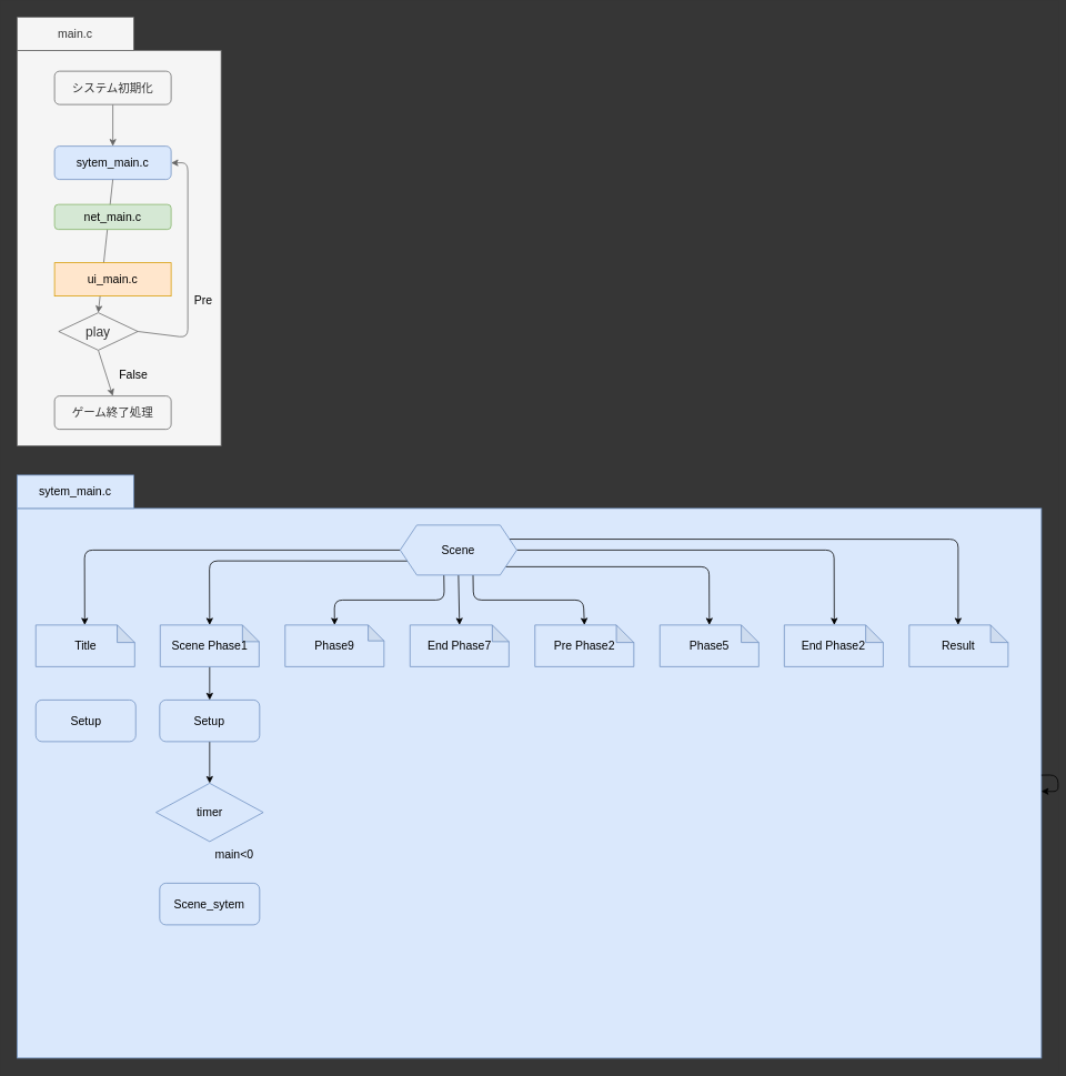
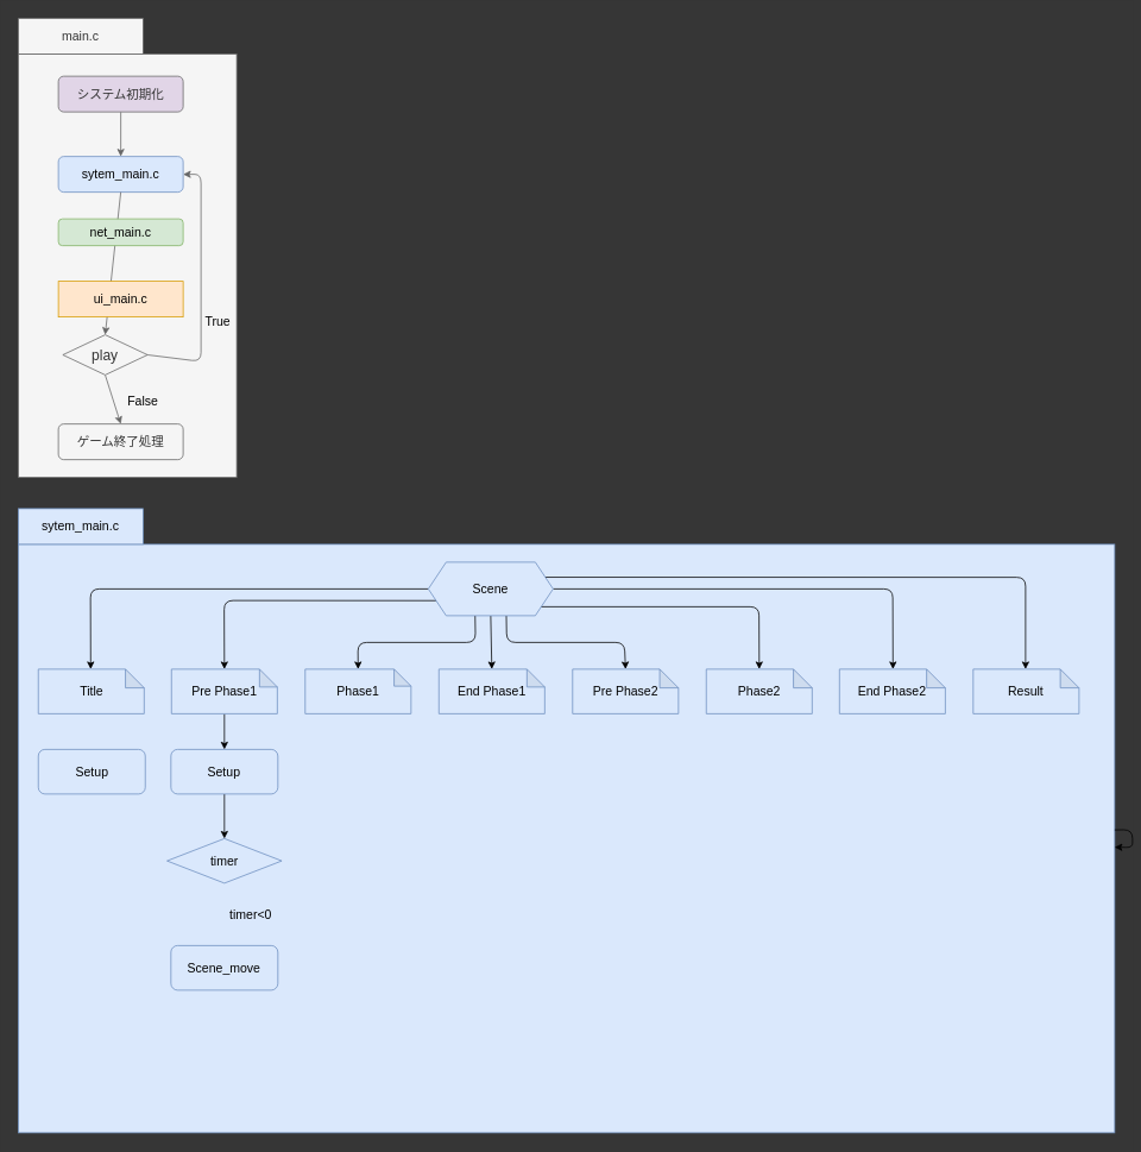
- <mxCell id="6" value="&lt;font style=&quot;font-size: 14px;&quot;&gt;システム初期化&lt;/font&gt;" style="rounded=1;whiteSpace=wrap;html=1;fillColor=#f5f5f5;fontColor=#333333;strokeColor=#666666;" parent="1" vertex="1"><mxGeometry x="65" y="85" width="140" height="40" as="geometry" /></mxCell>
+ <mxCell id="6" value="&lt;font style=&quot;font-size: 14px;&quot;&gt;システム初期化&lt;/font&gt;" style="rounded=1;whiteSpace=wrap;html=1;fillColor=#e1d5e7;fontColor=#333333;strokeColor=#666666;" parent="1" vertex="1"><mxGeometry x="65" y="85" width="140" height="40" as="geometry" /></mxCell>
- <mxCell id="18" value="Pre" style="text;html=1;strokeColor=none;fillColor=none;align=center;verticalAlign=middle;whiteSpace=wrap;rounded=0;fontSize=14;fontColor=#000000;" parent="1" vertex="1"><mxGeometry x="213.75" y="345" width="60" height="30" as="geometry" /></mxCell>
+ <mxCell id="18" value="True" style="text;html=1;strokeColor=none;fillColor=none;align=center;verticalAlign=middle;whiteSpace=wrap;rounded=0;fontSize=14;fontColor=#000000;" parent="1" vertex="1"><mxGeometry x="213.75" y="345" width="60" height="30" as="geometry" /></mxCell>
- <mxCell id="41" value="Scene Phase1" style="shape=note;whiteSpace=wrap;html=1;backgroundOutline=1;darkOpacity=0.05;fontSize=14;fillColor=#dae8fc;strokeColor=#6c8ebf;fontColor=#000000;size=20;" parent="1" vertex="1"><mxGeometry x="191.88" y="750" width="118.75" height="50" as="geometry" /></mxCell>
+ <mxCell id="41" value="Pre Phase1" style="shape=note;whiteSpace=wrap;html=1;backgroundOutline=1;darkOpacity=0.05;fontSize=14;fillColor=#dae8fc;strokeColor=#6c8ebf;fontColor=#000000;size=20;" parent="1" vertex="1"><mxGeometry x="191.88" y="750" width="118.75" height="50" as="geometry" /></mxCell>
- <mxCell id="36" value="Phase9" style="shape=note;whiteSpace=wrap;html=1;backgroundOutline=1;darkOpacity=0.05;fontSize=14;fillColor=#dae8fc;strokeColor=#6c8ebf;fontColor=#000000;size=19;" parent="1" vertex="1"><mxGeometry x="341.87" y="750" width="118.75" height="50" as="geometry" /></mxCell>
+ <mxCell id="36" value="Phase1" style="shape=note;whiteSpace=wrap;html=1;backgroundOutline=1;darkOpacity=0.05;fontSize=14;fillColor=#dae8fc;strokeColor=#6c8ebf;fontColor=#000000;size=19;" parent="1" vertex="1"><mxGeometry x="341.87" y="750" width="118.75" height="50" as="geometry" /></mxCell>
- <mxCell id="35" value="End Phase7" style="shape=note;whiteSpace=wrap;html=1;backgroundOutline=1;darkOpacity=0.05;fontSize=14;fillColor=#dae8fc;strokeColor=#6c8ebf;fontColor=#000000;size=20;" parent="1" vertex="1"><mxGeometry x="491.88" y="750" width="118.75" height="50" as="geometry" /></mxCell>
+ <mxCell id="35" value="End Phase1" style="shape=note;whiteSpace=wrap;html=1;backgroundOutline=1;darkOpacity=0.05;fontSize=14;fillColor=#dae8fc;strokeColor=#6c8ebf;fontColor=#000000;size=20;" parent="1" vertex="1"><mxGeometry x="491.88" y="750" width="118.75" height="50" as="geometry" /></mxCell>
- <mxCell id="38" value="Phase5" style="shape=note;whiteSpace=wrap;html=1;backgroundOutline=1;darkOpacity=0.05;fontSize=14;fillColor=#dae8fc;strokeColor=#6c8ebf;fontColor=#000000;size=21;" parent="1" vertex="1"><mxGeometry x="791.87" y="750" width="118.75" height="50" as="geometry" /></mxCell>
+ <mxCell id="38" value="Phase2" style="shape=note;whiteSpace=wrap;html=1;backgroundOutline=1;darkOpacity=0.05;fontSize=14;fillColor=#dae8fc;strokeColor=#6c8ebf;fontColor=#000000;size=21;" parent="1" vertex="1"><mxGeometry x="791.87" y="750" width="118.75" height="50" as="geometry" /></mxCell>
- <mxCell id="31" value="timer" style="rhombus;whiteSpace=wrap;html=1;fontSize=14;fillColor=#dae8fc;strokeColor=#6c8ebf;fontColor=#000000;" parent="1" vertex="1"><mxGeometry x="186.87" y="940" width="128.75" height="70" as="geometry" /></mxCell>
+ <mxCell id="31" value="timer" style="rhombus;whiteSpace=wrap;html=1;fontSize=14;fillColor=#dae8fc;strokeColor=#6c8ebf;fontColor=#000000;" parent="1" vertex="1"><mxGeometry x="186.87" y="940" width="128.75" height="50" as="geometry" /></mxCell>
- <mxCell id="42" value="main&amp;lt;0" style="text;html=1;strokeColor=none;fillColor=none;align=center;verticalAlign=middle;whiteSpace=wrap;rounded=0;fontSize=14;fontColor=#000000;" parent="1" vertex="1"><mxGeometry x="250.63" y="1010" width="60" height="30" as="geometry" /></mxCell>
+ <mxCell id="42" value="timer&amp;lt;0" style="text;html=1;strokeColor=none;fillColor=none;align=center;verticalAlign=middle;whiteSpace=wrap;rounded=0;fontSize=14;fontColor=#000000;" parent="1" vertex="1"><mxGeometry x="250.63" y="1010" width="60" height="30" as="geometry" /></mxCell>
- <mxCell id="34" value="Scene_sytem" style="rounded=1;whiteSpace=wrap;html=1;fontSize=14;fillColor=#dae8fc;strokeColor=#6c8ebf;fontColor=#000000;" parent="1" vertex="1"><mxGeometry x="191.25" y="1060" width="120" height="50" as="geometry" /></mxCell>
+ <mxCell id="34" value="Scene_move" style="rounded=1;whiteSpace=wrap;html=1;fontSize=14;fillColor=#dae8fc;strokeColor=#6c8ebf;fontColor=#000000;" parent="1" vertex="1"><mxGeometry x="191.25" y="1060" width="120" height="50" as="geometry" /></mxCell>
